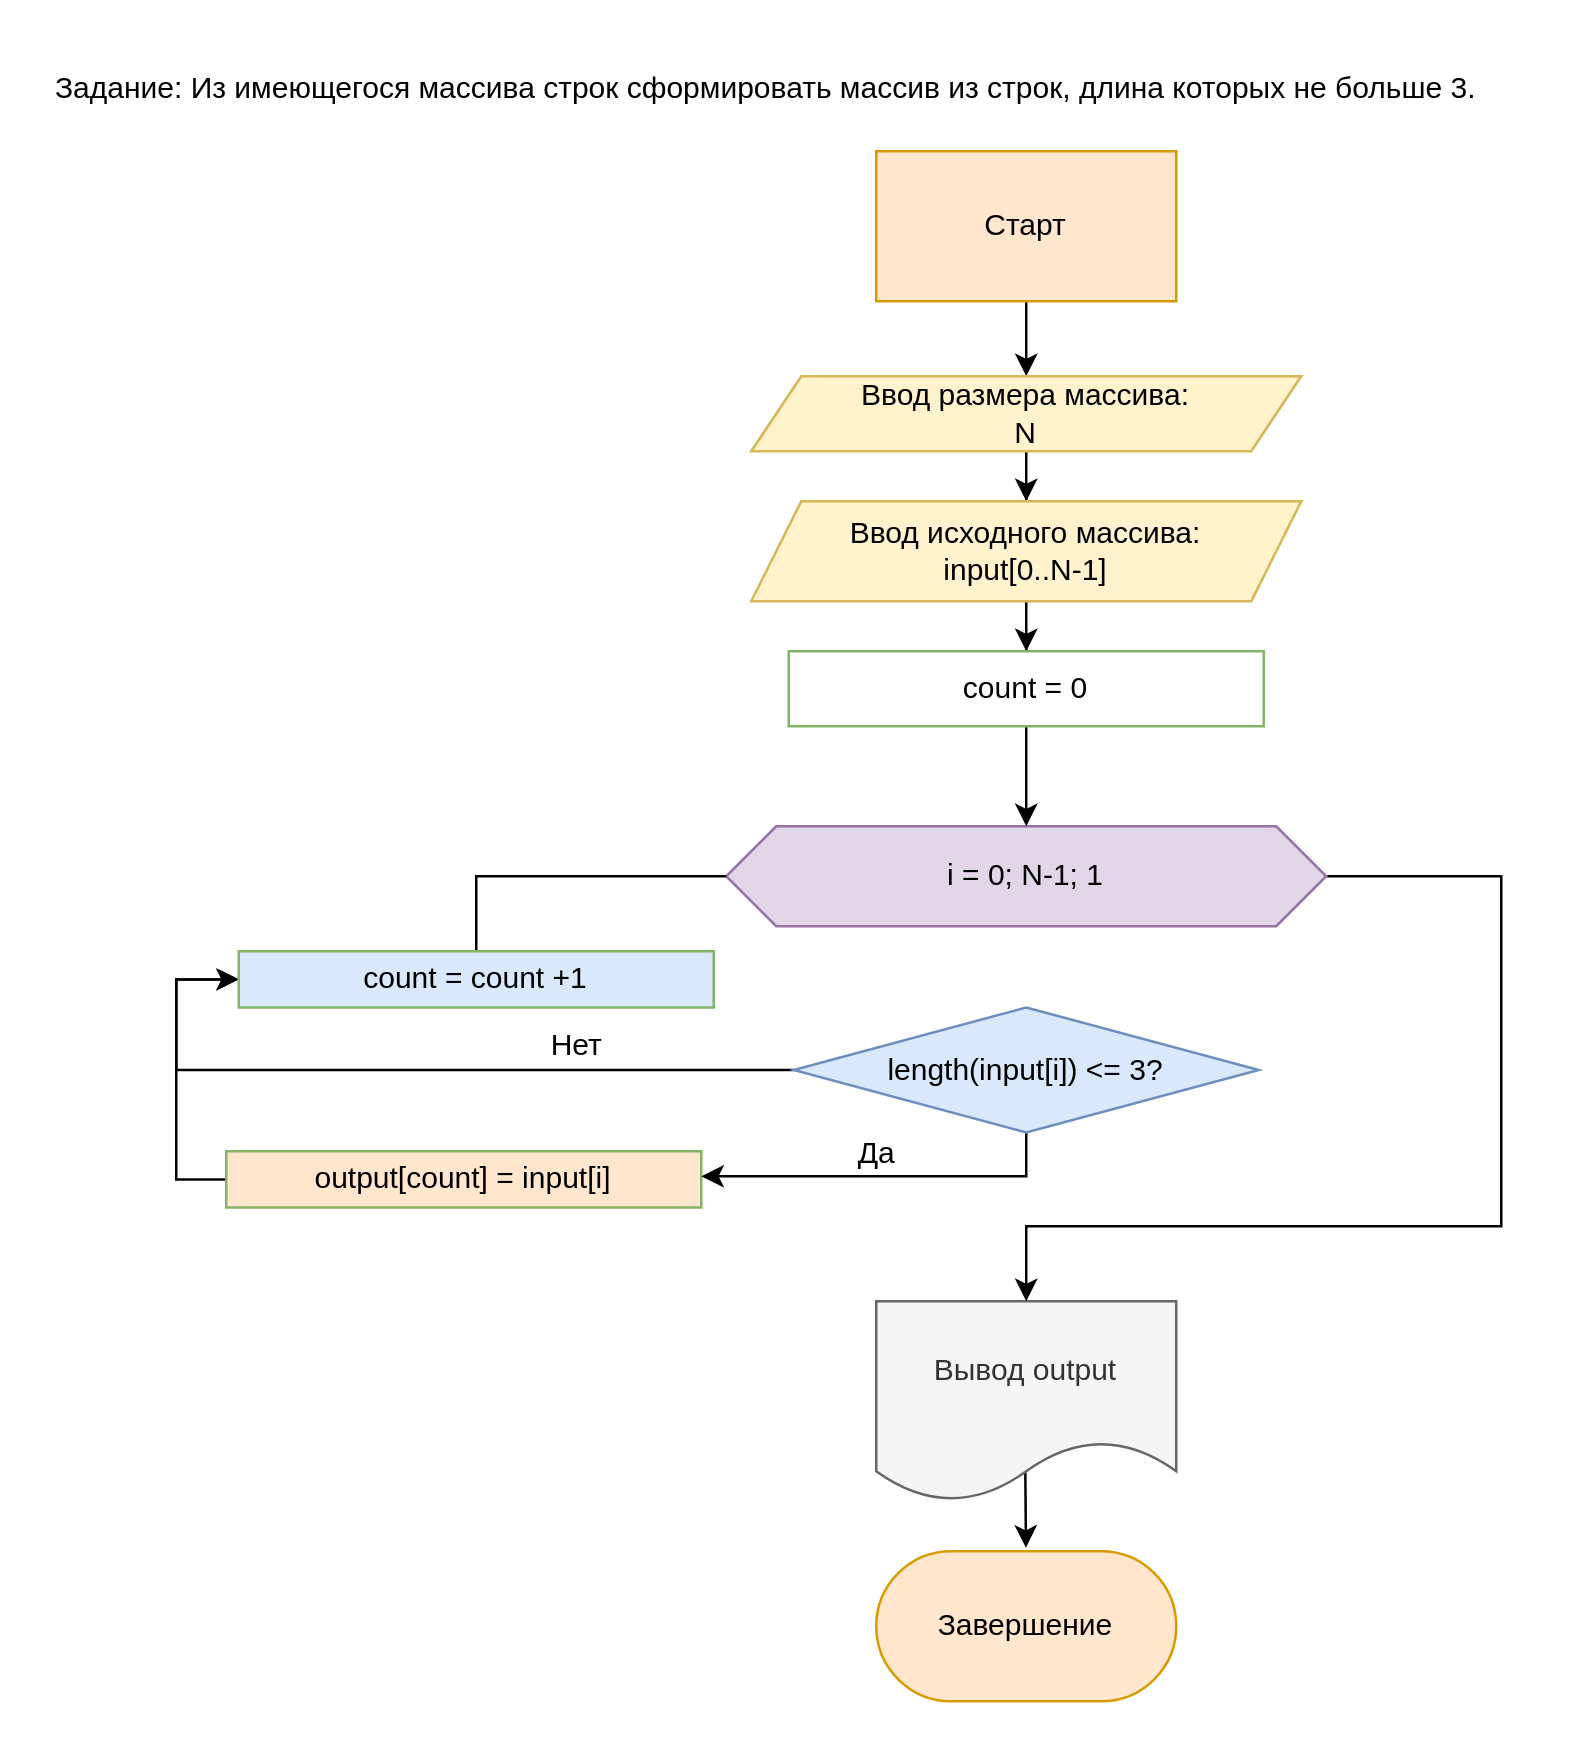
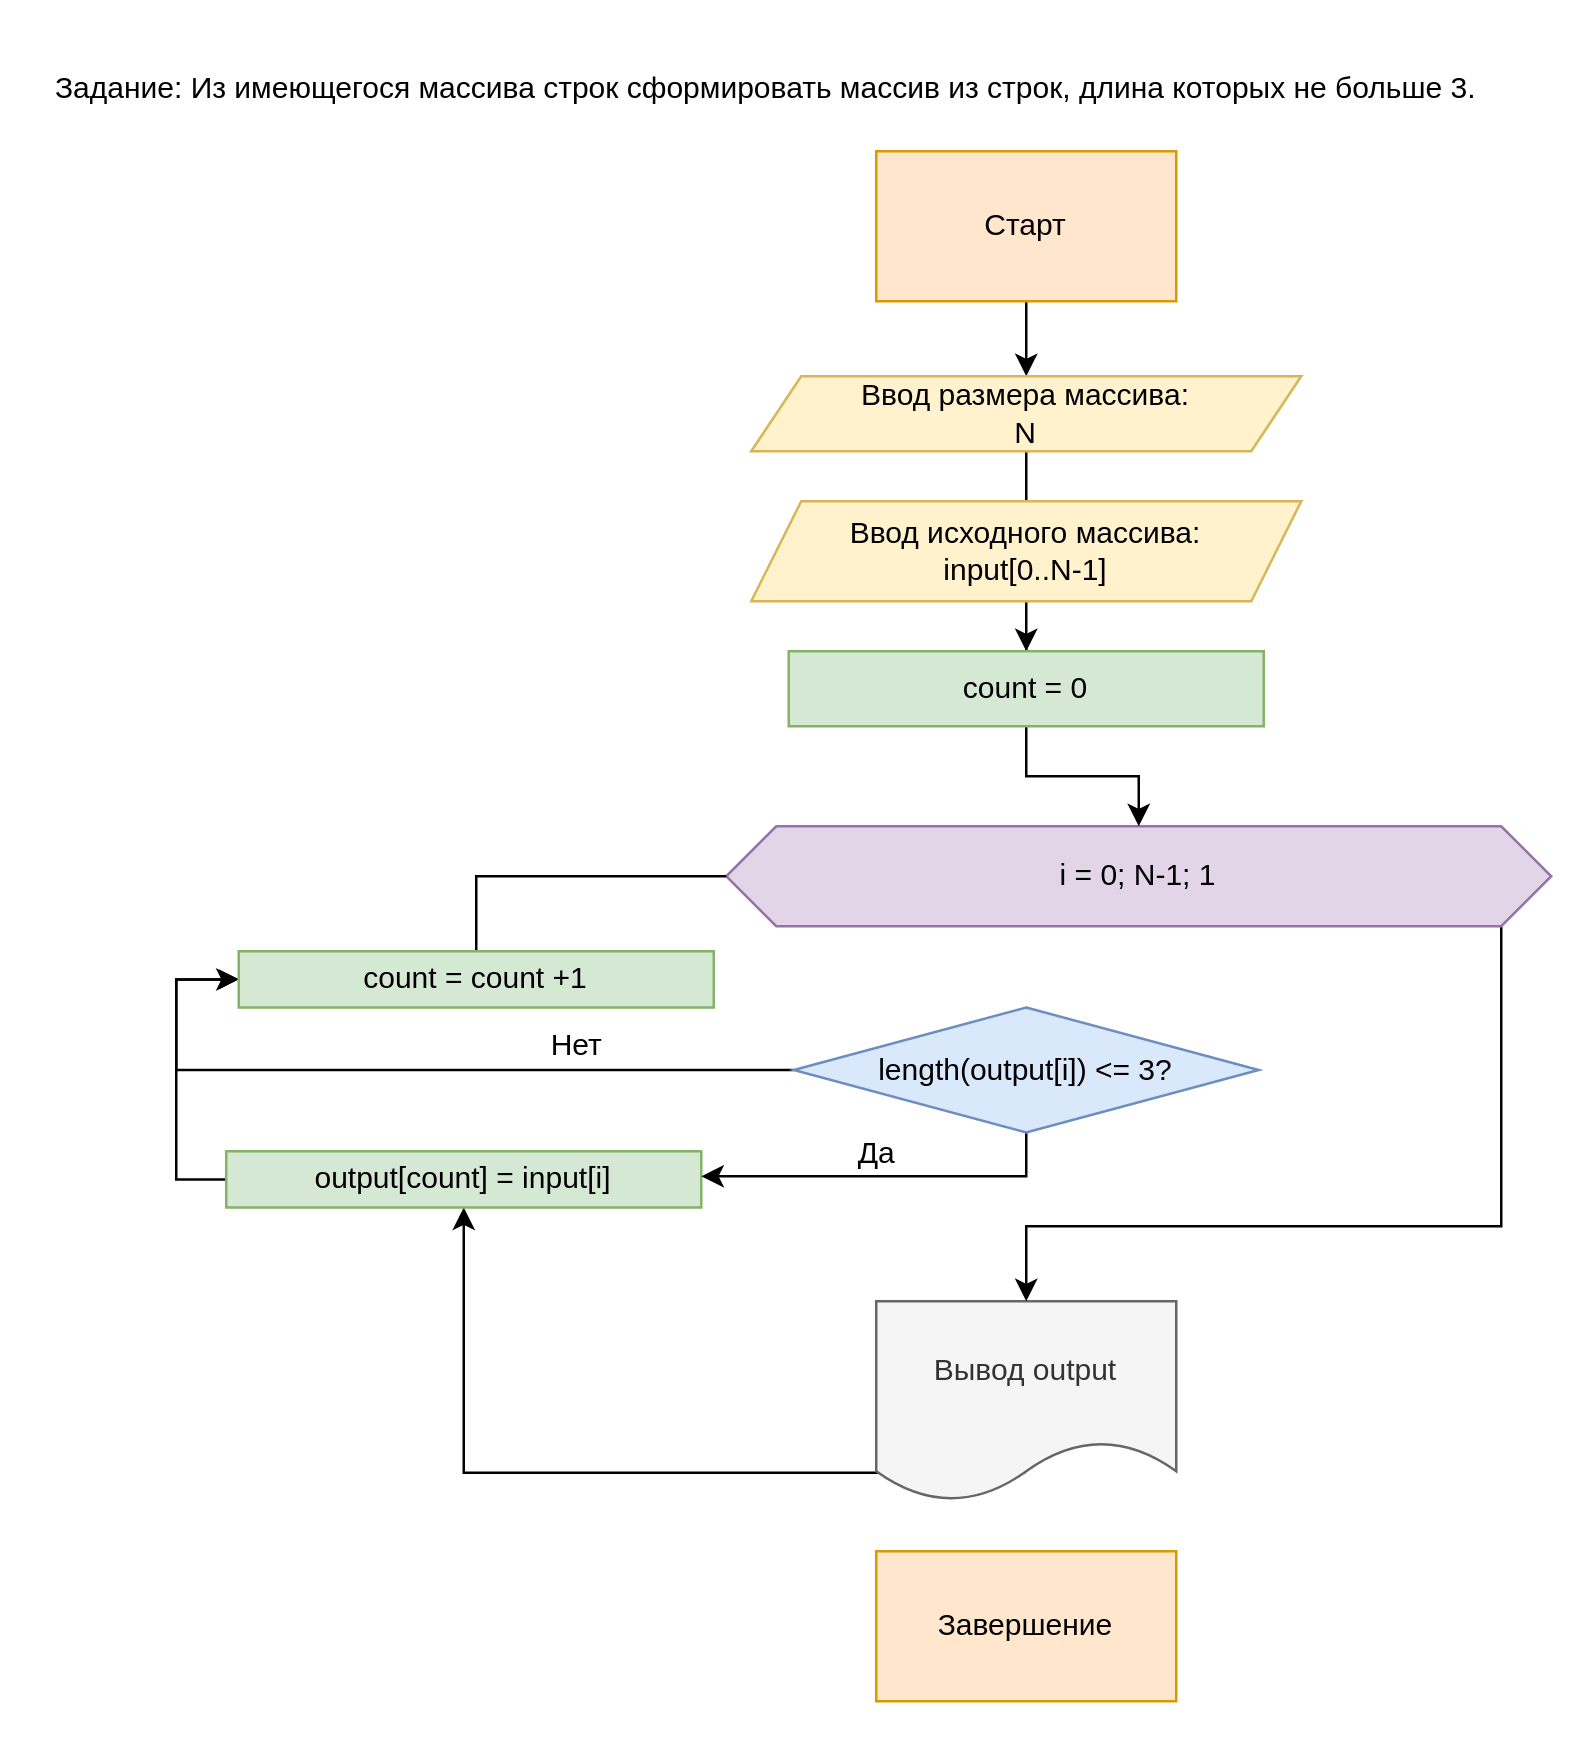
- <mxCell id="4" style="edgeStyle=orthogonalEdgeStyle;rounded=0;orthogonalLoop=1;jettySize=auto;html=1;entryX=0.5;entryY=0;entryDx=0;entryDy=0;" parent="1" source="5" target="11" edge="1"><mxGeometry relative="1" as="geometry" /></mxCell>
+ <mxCell id="4" style="edgeStyle=orthogonalEdgeStyle;rounded=0;orthogonalLoop=1;jettySize=auto;html=1;entryX=0.5;entryY=0;entryDx=0;entryDy=0;endArrow=none;" parent="1" source="5" target="11" edge="1"><mxGeometry relative="1" as="geometry" /></mxCell>
- <mxCell id="17" value="count = 0" style="rounded=0;whiteSpace=wrap;html=1;fillColor=#ffffff;strokeColor=#82b366;" vertex="1" parent="1"><mxGeometry x="315" y="260" width="190" height="30" as="geometry" /></mxCell>
+ <mxCell id="17" value="count = 0" style="rounded=0;whiteSpace=wrap;html=1;fillColor=#d5e8d4;strokeColor=#82b366;" vertex="1" parent="1"><mxGeometry x="315" y="260" width="190" height="30" as="geometry" /></mxCell>
- <mxCell id="13" value="i = 0; N-1; 1" style="shape=hexagon;perimeter=hexagonPerimeter2;whiteSpace=wrap;html=1;fixedSize=1;fillColor=#e1d5e7;strokeColor=#9673a6;" parent="1" vertex="1"><mxGeometry x="290" y="330" width="240" height="40" as="geometry" /></mxCell>
+ <mxCell id="13" value="i = 0; N-1; 1" style="shape=hexagon;perimeter=hexagonPerimeter2;whiteSpace=wrap;html=1;fixedSize=1;fillColor=#e1d5e7;strokeColor=#9673a6;" parent="1" vertex="1"><mxGeometry x="290" y="330" width="330" height="40" as="geometry" /></mxCell>
- <mxCell id="22" value="count = count +1" style="rounded=0;whiteSpace=wrap;html=1;fillColor=#dae8fc;strokeColor=#82b366;" vertex="1" parent="1"><mxGeometry x="95" y="380" width="190" height="22.5" as="geometry" /></mxCell>
+ <mxCell id="22" value="count = count +1" style="rounded=0;whiteSpace=wrap;html=1;fillColor=#d5e8d4;strokeColor=#82b366;" vertex="1" parent="1"><mxGeometry x="95" y="380" width="190" height="22.5" as="geometry" /></mxCell>
- <mxCell id="20" value="length(input[i]) &amp;lt;= 3?" style="rhombus;whiteSpace=wrap;html=1;fillColor=#dae8fc;strokeColor=#6c8ebf;" vertex="1" parent="1"><mxGeometry x="317" y="402.5" width="186" height="50" as="geometry" /></mxCell>
+ <mxCell id="20" value="length(output[i]) &amp;lt;= 3?" style="rhombus;whiteSpace=wrap;html=1;fillColor=#dae8fc;strokeColor=#6c8ebf;" vertex="1" parent="1"><mxGeometry x="317" y="402.5" width="186" height="50" as="geometry" /></mxCell>
- <mxCell id="15" value="output[count] = input[i]" style="rounded=0;whiteSpace=wrap;html=1;fillColor=#ffe6cc;strokeColor=#82b366;" parent="1" vertex="1"><mxGeometry x="90" y="460" width="190" height="22.5" as="geometry" /></mxCell>
+ <mxCell id="15" value="output[count] = input[i]" style="rounded=0;whiteSpace=wrap;html=1;fillColor=#d5e8d4;strokeColor=#82b366;" parent="1" vertex="1"><mxGeometry x="90" y="460" width="190" height="22.5" as="geometry" /></mxCell>
- <mxCell id="6" style="edgeStyle=orthogonalEdgeStyle;rounded=0;orthogonalLoop=1;jettySize=auto;html=1;entryX=0.499;entryY=-0.023;entryDx=0;entryDy=0;entryPerimeter=0;exitX=0.497;exitY=0.857;exitDx=0;exitDy=0;exitPerimeter=0;" parent="1" source="7" target="9" edge="1"><mxGeometry relative="1" as="geometry" /></mxCell>
+ <mxCell id="6" style="edgeStyle=orthogonalEdgeStyle;rounded=0;orthogonalLoop=1;jettySize=auto;html=1;exitX=0.497;exitY=0.857;exitDx=0;exitDy=0;exitPerimeter=0;" parent="1" source="7" target="15" edge="1"><mxGeometry relative="1" as="geometry" /></mxCell>
- <mxCell id="9" value="Завершение" style="rounded=1;whiteSpace=wrap;html=1;fillColor=#ffe6cc;strokeColor=#d79b00;arcSize=50;" parent="1" vertex="1"><mxGeometry x="350" y="620" width="120" height="60" as="geometry" /></mxCell>
+ <mxCell id="9" value="Завершение" style="whiteSpace=wrap;html=1;fillColor=#ffe6cc;strokeColor=#d79b00;arcSize=50;rounded=0;" parent="1" vertex="1"><mxGeometry x="350" y="620" width="120" height="60" as="geometry" /></mxCell>
